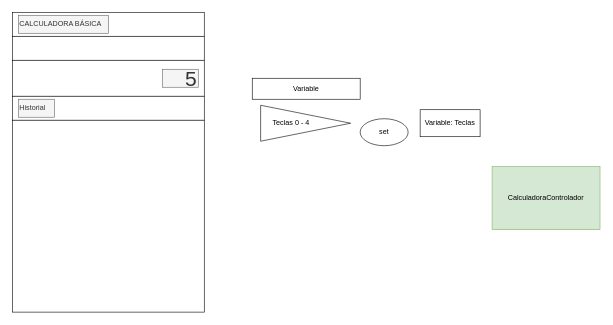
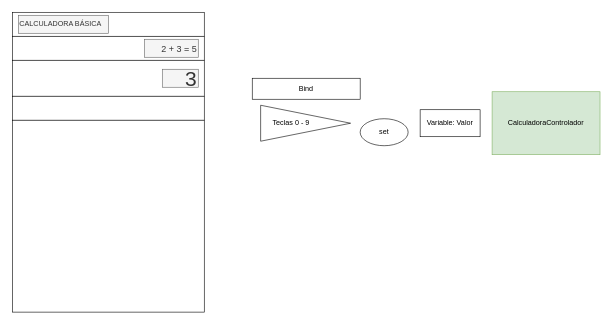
+ <mxCell id="10" value="2 + 3 = 5" style="text;html=1;strokeColor=#666666;fillColor=#f5f5f5;align=right;verticalAlign=middle;whiteSpace=wrap;rounded=0;fontSize=15;fontColor=#333333;" vertex="1" parent="1"><mxGeometry x="240" y="65" width="90" height="30" as="geometry" /></mxCell>
- <mxCell id="9" value="5" style="text;html=1;strokeColor=#666666;fillColor=#f5f5f5;align=right;verticalAlign=middle;whiteSpace=wrap;rounded=0;strokeWidth=1;fontSize=35;fontColor=#333333;" vertex="1" parent="1"><mxGeometry x="270" y="115" width="60" height="30" as="geometry" /></mxCell>
+ <mxCell id="9" value="3" style="text;html=1;strokeColor=#666666;fillColor=#f5f5f5;align=right;verticalAlign=middle;whiteSpace=wrap;rounded=0;strokeWidth=1;fontSize=35;fontColor=#333333;" vertex="1" parent="1"><mxGeometry x="270" y="115" width="60" height="30" as="geometry" /></mxCell>
- <mxCell id="11" value="Variable" style="rounded=0;whiteSpace=wrap;html=1;" vertex="1" parent="1"><mxGeometry x="420" y="130" width="180" height="35" as="geometry" /></mxCell>
+ <mxCell id="11" value="Bind" style="rounded=0;whiteSpace=wrap;html=1;" vertex="1" parent="1"><mxGeometry x="420" y="130" width="180" height="35" as="geometry" /></mxCell>
- <mxCell id="8" value="Historial" style="text;html=1;strokeColor=#666666;fillColor=#f5f5f5;align=left;verticalAlign=middle;whiteSpace=wrap;rounded=0;fontColor=#333333;" vertex="1" parent="1"><mxGeometry x="30" y="165" width="60" height="30" as="geometry" /></mxCell>
- <mxCell id="13" value="Teclas 0 - 4" style="text;html=1;strokeColor=none;fillColor=none;align=center;verticalAlign=middle;whiteSpace=wrap;rounded=0;" vertex="1" parent="1"><mxGeometry x="450" y="190" width="70" height="30" as="geometry" /></mxCell>
+ <mxCell id="13" value="Teclas 0 - 9" style="text;html=1;strokeColor=none;fillColor=none;align=center;verticalAlign=middle;whiteSpace=wrap;rounded=0;" vertex="1" parent="1"><mxGeometry x="450" y="190" width="70" height="30" as="geometry" /></mxCell>
- <mxCell id="15" value="Variable: Teclas" style="rounded=0;whiteSpace=wrap;html=1;" vertex="1" parent="1"><mxGeometry x="700" y="182.5" width="100" height="45" as="geometry" /></mxCell>
+ <mxCell id="15" value="Variable: Valor" style="rounded=0;whiteSpace=wrap;html=1;" vertex="1" parent="1"><mxGeometry x="700" y="182.5" width="100" height="45" as="geometry" /></mxCell>
- <mxCell id="16" value="CalculadoraControlador" style="html=1;whiteSpace=wrap;fillColor=#d5e8d4;strokeColor=#82b366;" vertex="1" parent="1"><mxGeometry x="820" y="277.5" width="180" height="105" as="geometry" /></mxCell>
+ <mxCell id="16" value="CalculadoraControlador" style="html=1;whiteSpace=wrap;fillColor=#d5e8d4;strokeColor=#82b366;" vertex="1" parent="1"><mxGeometry x="820" y="152.5" width="180" height="105" as="geometry" /></mxCell>
